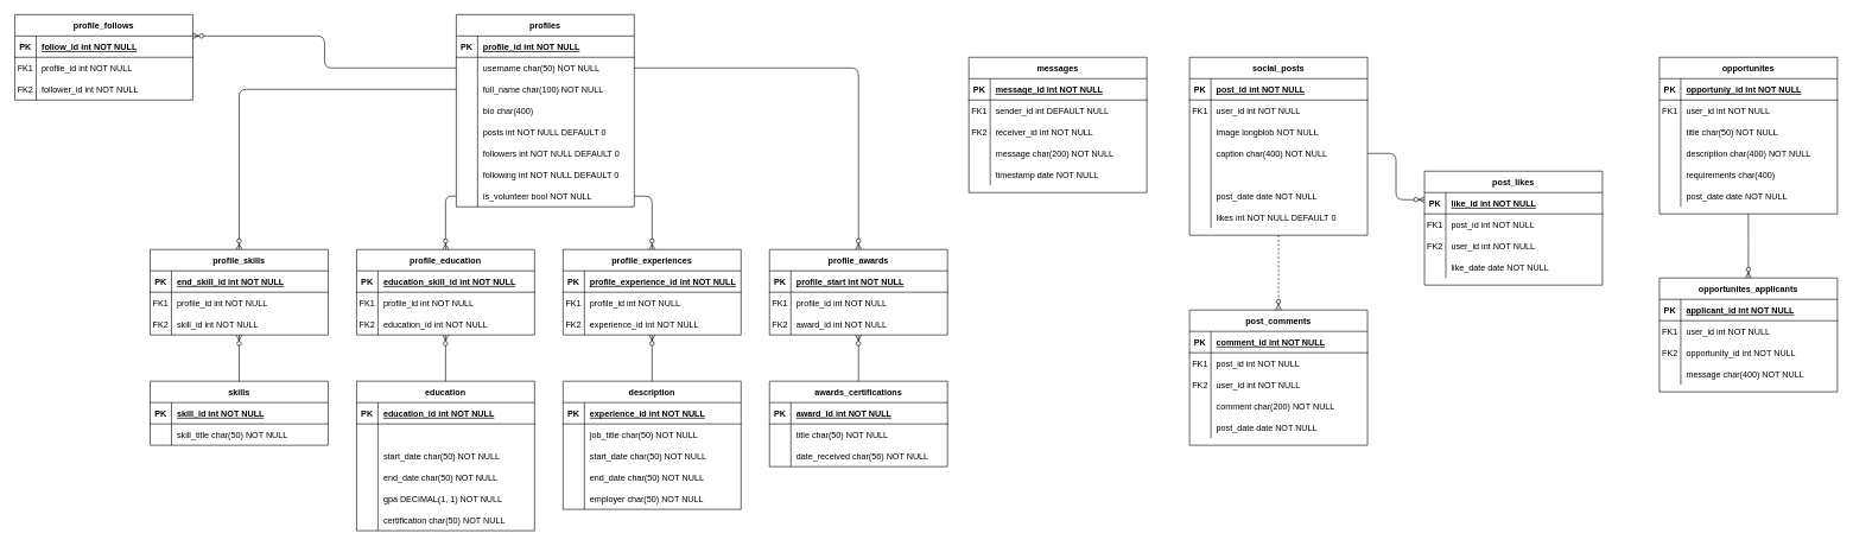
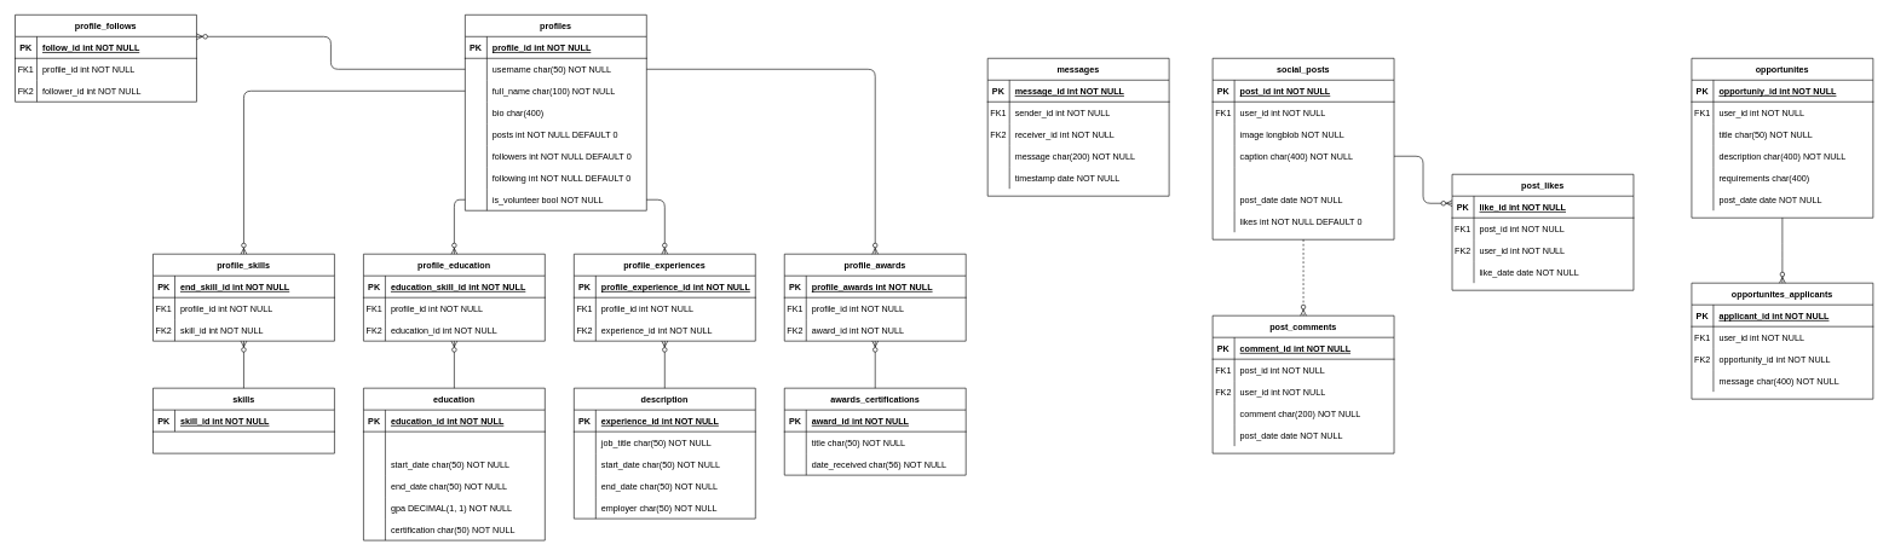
- <mxCell id="73" value="sender_id int DEFAULT NULL" style="shape=partialRectangle;overflow=hidden;connectable=0;fillColor=none;top=0;left=0;bottom=0;right=0;align=left;spacingLeft=6;" vertex="1" parent="71"><mxGeometry x="30" width="220" height="30" as="geometry" /></mxCell>
+ <mxCell id="73" value="sender_id int NOT NULL" style="shape=partialRectangle;overflow=hidden;connectable=0;fillColor=none;top=0;left=0;bottom=0;right=0;align=left;spacingLeft=6;" vertex="1" parent="71"><mxGeometry x="30" width="220" height="30" as="geometry" /></mxCell>
- <mxCell id="163" value="profile_start int NOT NULL " style="shape=partialRectangle;overflow=hidden;connectable=0;fillColor=none;top=0;left=0;bottom=0;right=0;align=left;spacingLeft=6;fontStyle=5;" vertex="1" parent="161"><mxGeometry x="30" width="220" height="30" as="geometry" /></mxCell>
+ <mxCell id="163" value="profile_awards int NOT NULL " style="shape=partialRectangle;overflow=hidden;connectable=0;fillColor=none;top=0;left=0;bottom=0;right=0;align=left;spacingLeft=6;fontStyle=5;" vertex="1" parent="161"><mxGeometry x="30" width="220" height="30" as="geometry" /></mxCell>
- <mxCell id="99" value="skill_title char(50) NOT NULL" style="shape=partialRectangle;overflow=hidden;connectable=0;fillColor=none;top=0;left=0;bottom=0;right=0;align=left;spacingLeft=6;" vertex="1" parent="97"><mxGeometry x="30" width="220" height="30" as="geometry" /></mxCell>
